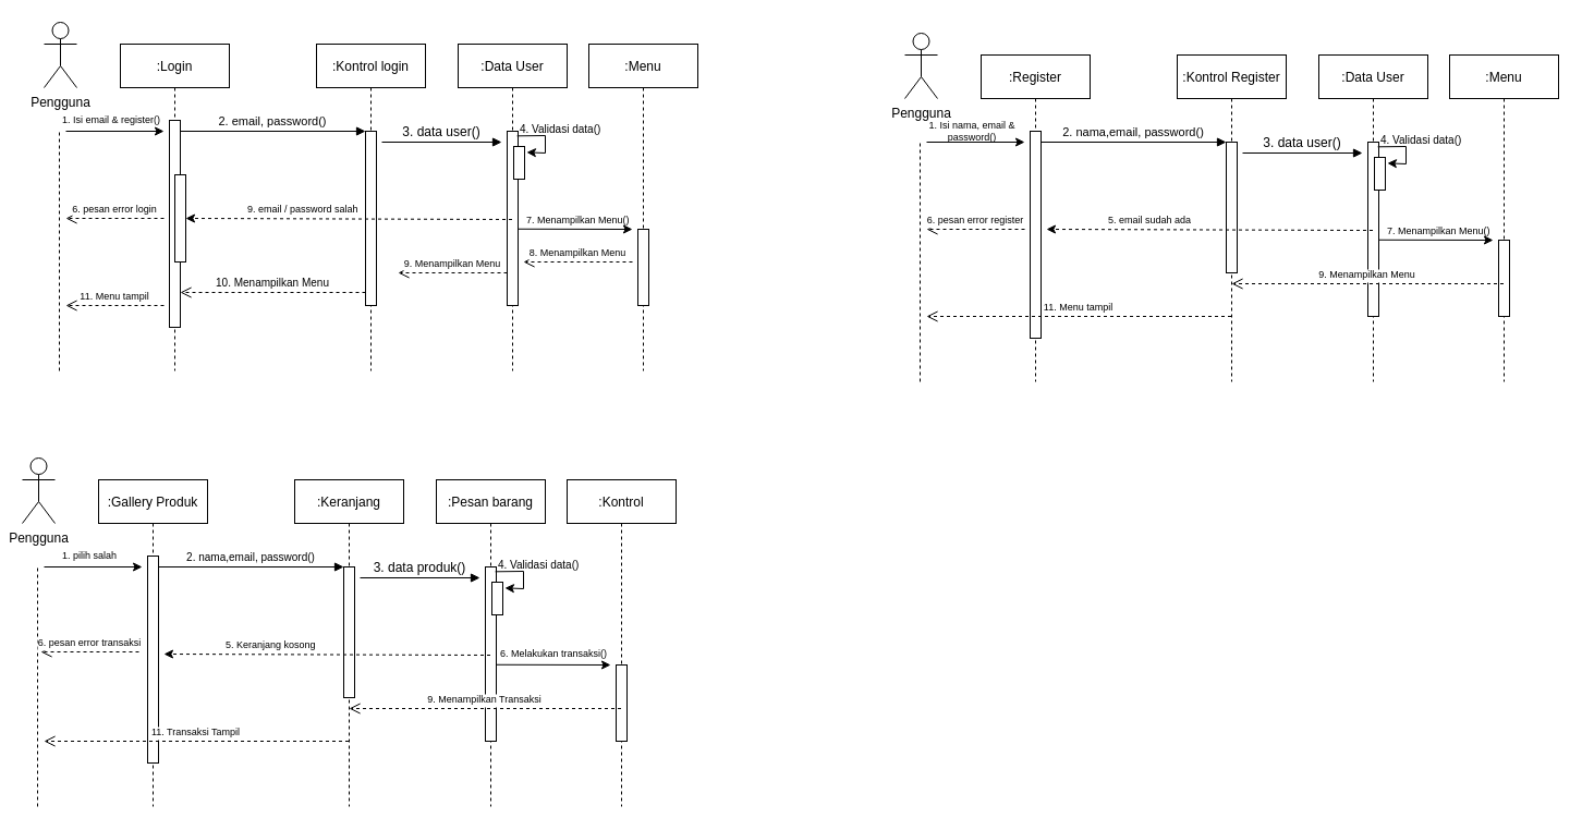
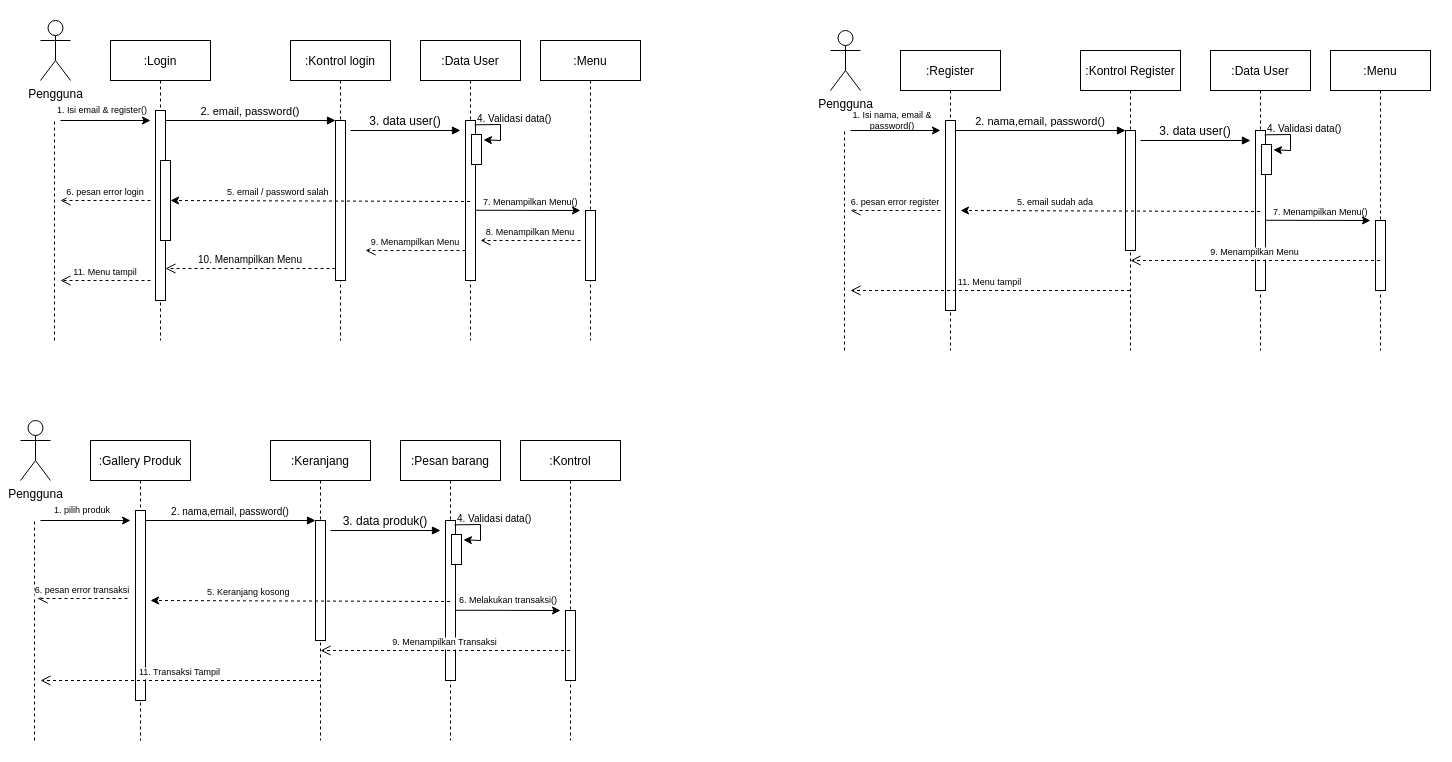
- <mxCell id="9" value="&lt;div style=&quot;text-align: center; font-size: 9px;&quot;&gt;&lt;span style=&quot;font-size: 9px; background-color: rgb(255, 255, 255);&quot;&gt;9. email / password salah&lt;/span&gt;&lt;/div&gt;" style="text;whiteSpace=wrap;html=1;fontSize=9;" vertex="1" parent="7"><mxGeometry x="-65" y="140" width="110" height="20" as="geometry" /></mxCell>
+ <mxCell id="9" value="&lt;div style=&quot;text-align: center; font-size: 9px;&quot;&gt;&lt;span style=&quot;font-size: 9px; background-color: rgb(255, 255, 255);&quot;&gt;5. email / password salah&lt;/span&gt;&lt;/div&gt;" style="text;whiteSpace=wrap;html=1;fontSize=9;" vertex="1" parent="7"><mxGeometry x="-65" y="140" width="110" height="20" as="geometry" /></mxCell>
- <mxCell id="56" value="1. pilih salah" style="text;html=1;strokeColor=none;fillColor=none;align=center;verticalAlign=middle;whiteSpace=wrap;rounded=0;fontSize=9;" vertex="1" parent="53"><mxGeometry x="-61" y="60" width="106" height="20" as="geometry" /></mxCell>
+ <mxCell id="56" value="1. pilih produk" style="text;html=1;strokeColor=none;fillColor=none;align=center;verticalAlign=middle;whiteSpace=wrap;rounded=0;fontSize=9;" vertex="1" parent="53"><mxGeometry x="-61" y="60" width="106" height="20" as="geometry" /></mxCell>
